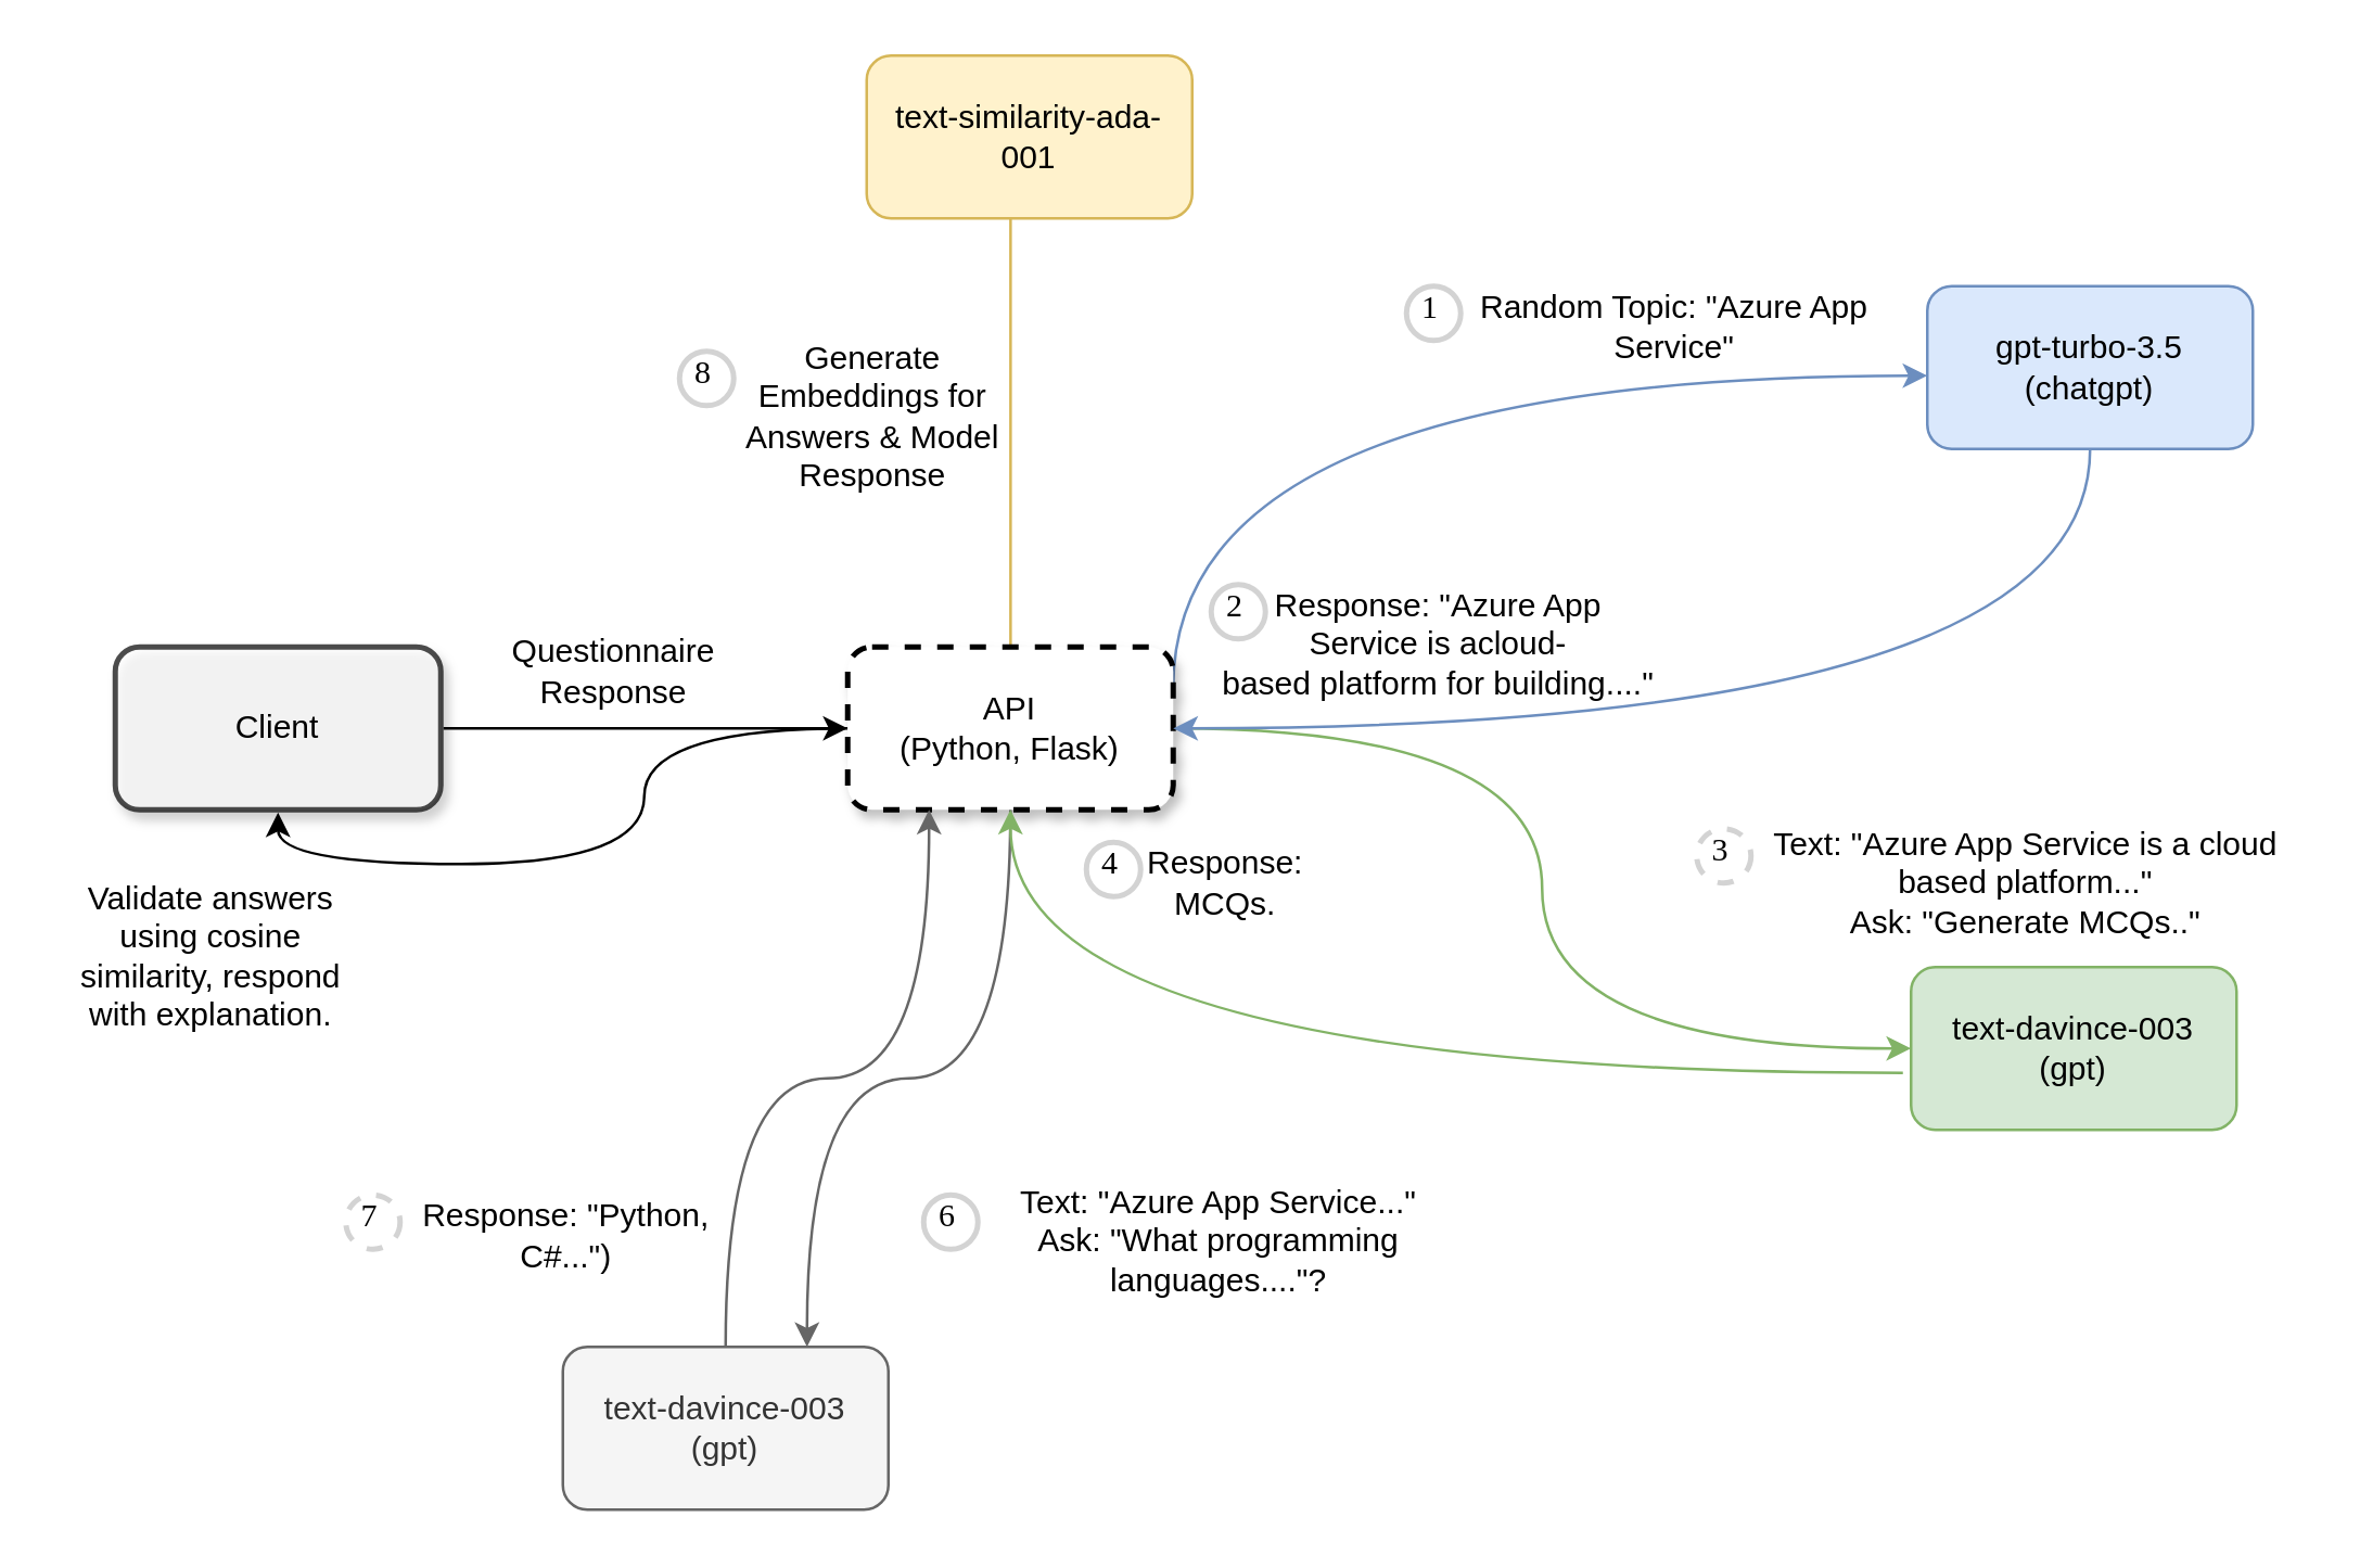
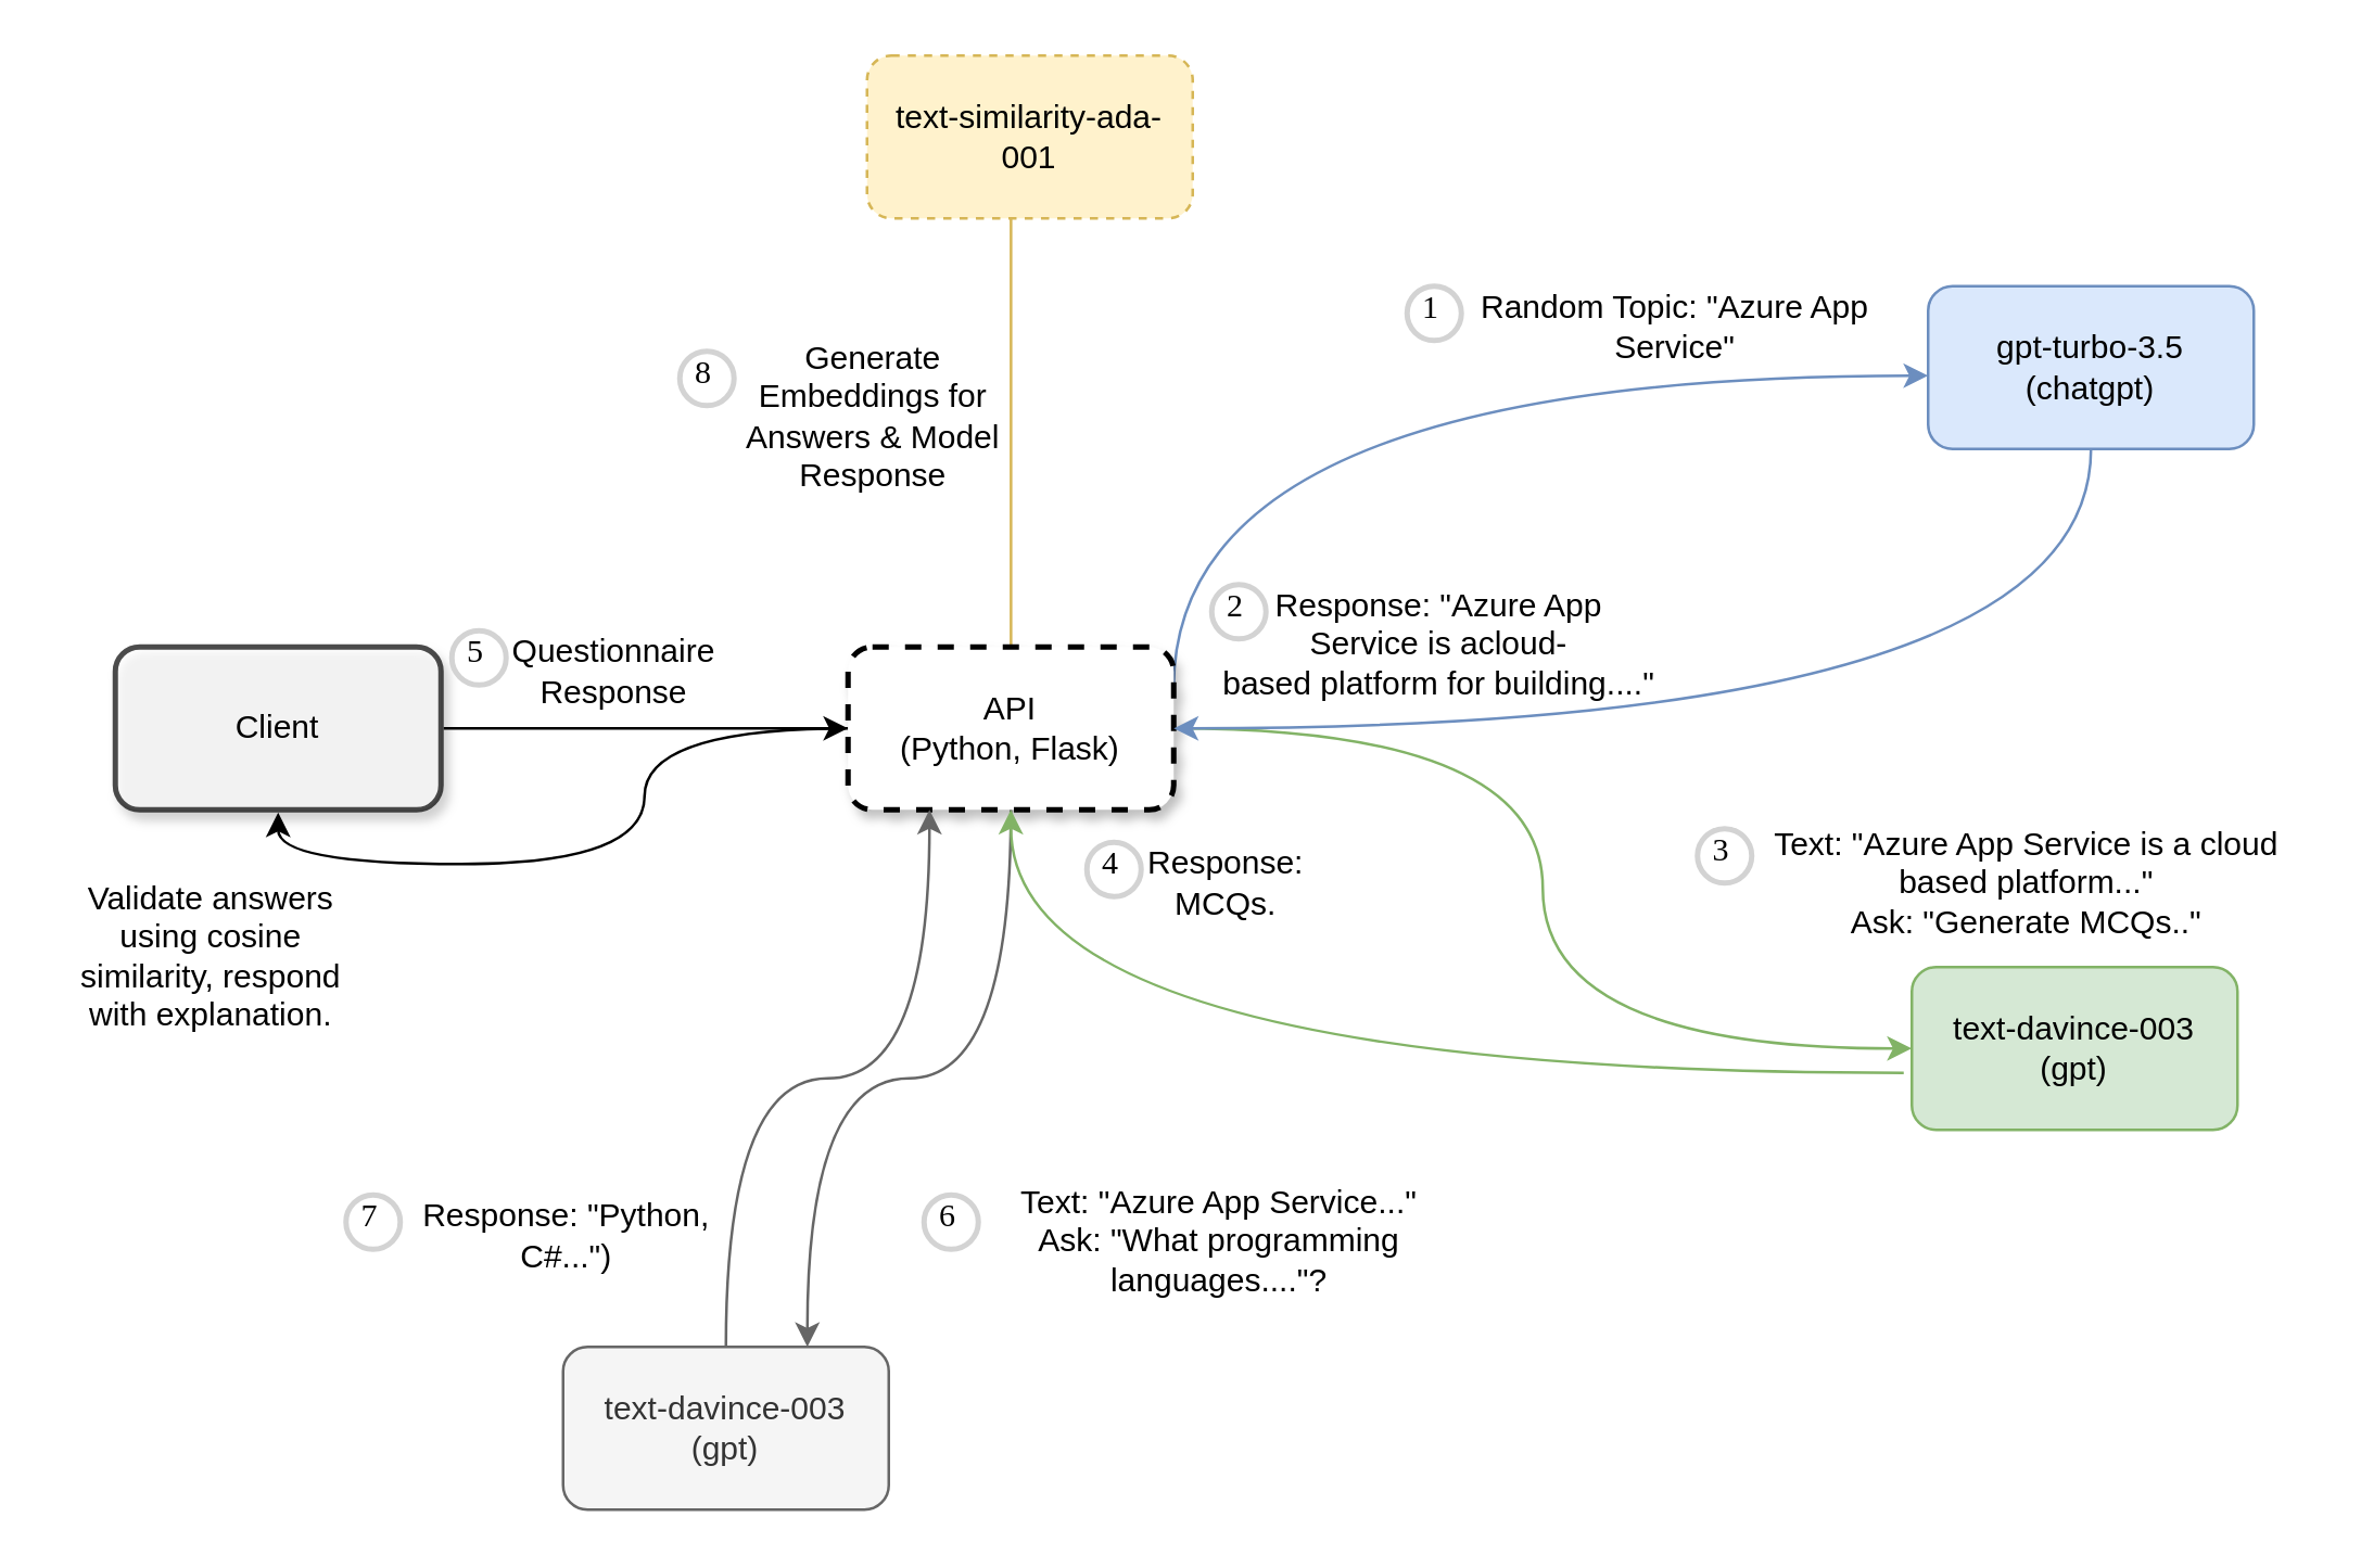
- <mxCell id="23" value="text-similarity-ada-001" style="rounded=1;whiteSpace=wrap;html=1;fillColor=#fff2cc;strokeColor=#d6b656;" vertex="1" parent="1"><mxGeometry x="319" y="20" width="120" height="60" as="geometry" /></mxCell>
+ <mxCell id="23" value="text-similarity-ada-001" style="rounded=1;whiteSpace=wrap;html=1;fillColor=#fff2cc;strokeColor=#d6b656;dashed=1;" vertex="1" parent="1"><mxGeometry x="319" y="20" width="120" height="60" as="geometry" /></mxCell>
+ <mxCell id="30" value="5" style="ellipse;whiteSpace=wrap;html=1;aspect=fixed;strokeWidth=2;fontFamily=Tahoma;spacingBottom=4;spacingRight=2;strokeColor=#d3d3d3;" vertex="1" parent="1"><mxGeometry x="166" y="232" width="20" height="20" as="geometry" /></mxCell>
- <mxCell id="28" value="3" style="ellipse;whiteSpace=wrap;html=1;aspect=fixed;strokeWidth=2;fontFamily=Tahoma;spacingBottom=4;spacingRight=2;strokeColor=#d3d3d3;dashed=1;" vertex="1" parent="1"><mxGeometry x="625" y="305" width="20" height="20" as="geometry" /></mxCell>
+ <mxCell id="28" value="3" style="ellipse;whiteSpace=wrap;html=1;aspect=fixed;strokeWidth=2;fontFamily=Tahoma;spacingBottom=4;spacingRight=2;strokeColor=#d3d3d3;" vertex="1" parent="1"><mxGeometry x="625" y="305" width="20" height="20" as="geometry" /></mxCell>
- <mxCell id="32" value="7" style="ellipse;whiteSpace=wrap;html=1;aspect=fixed;strokeWidth=2;fontFamily=Tahoma;spacingBottom=4;spacingRight=2;strokeColor=#d3d3d3;dashed=1;" vertex="1" parent="1"><mxGeometry x="127" y="440" width="20" height="20" as="geometry" /></mxCell>
+ <mxCell id="32" value="7" style="ellipse;whiteSpace=wrap;html=1;aspect=fixed;strokeWidth=2;fontFamily=Tahoma;spacingBottom=4;spacingRight=2;strokeColor=#d3d3d3;" vertex="1" parent="1"><mxGeometry x="127" y="440" width="20" height="20" as="geometry" /></mxCell>
